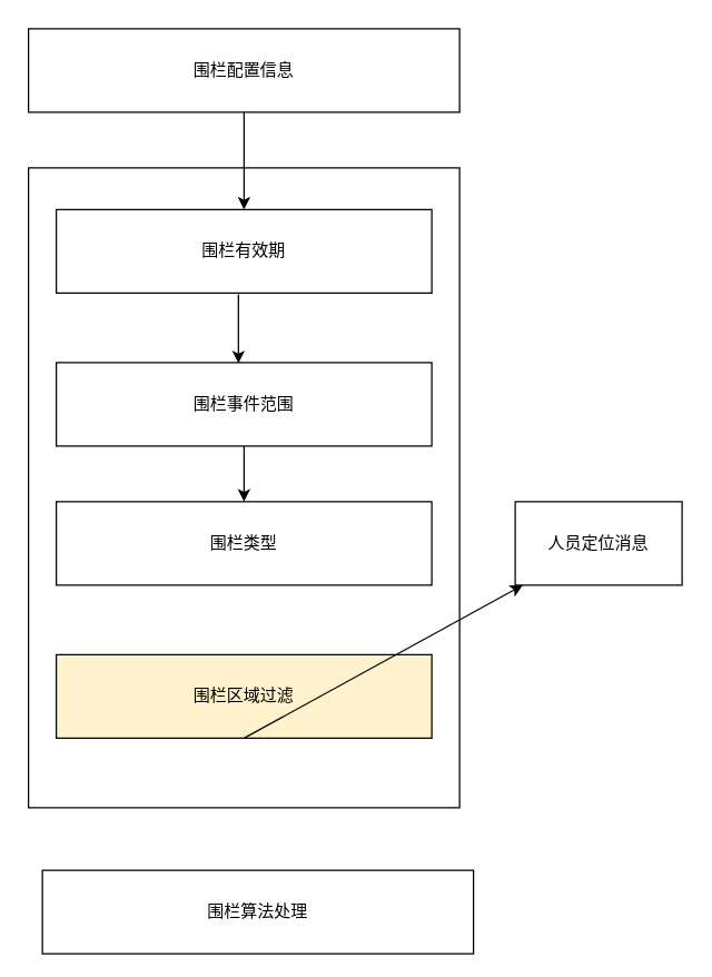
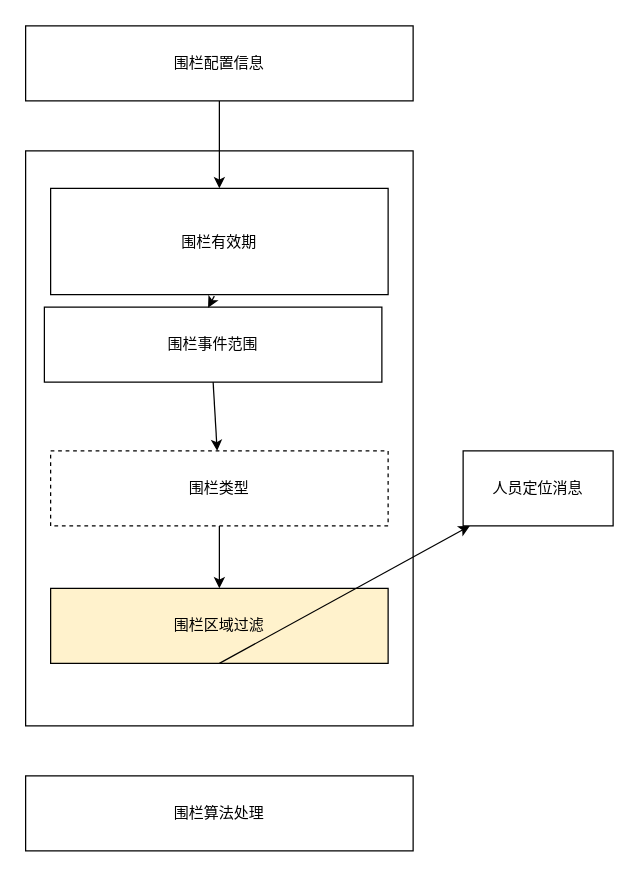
- <mxCell id="6" value="围栏有效期" style="rounded=0;whiteSpace=wrap;html=1;" vertex="1" parent="1"><mxGeometry x="40" y="150" width="270" height="60" as="geometry" /></mxCell>
+ <mxCell id="6" value="围栏有效期" style="rounded=0;whiteSpace=wrap;html=1;" vertex="1" parent="1"><mxGeometry x="40" y="150" width="270" height="85" as="geometry" /></mxCell>
- <mxCell id="7" value="围栏事件范围" style="rounded=0;whiteSpace=wrap;html=1;" vertex="1" parent="1"><mxGeometry x="40" y="260" width="270" height="60" as="geometry" /></mxCell>
+ <mxCell id="7" value="围栏事件范围" style="rounded=0;whiteSpace=wrap;html=1;" vertex="1" parent="1"><mxGeometry x="35" y="245" width="270" height="60" as="geometry" /></mxCell>
- <mxCell id="8" value="围栏类型" style="rounded=0;whiteSpace=wrap;html=1;" vertex="1" parent="1"><mxGeometry x="40" y="360" width="270" height="60" as="geometry" /></mxCell>
+ <mxCell id="8" value="围栏类型" style="rounded=0;whiteSpace=wrap;html=1;dashed=1;" vertex="1" parent="1"><mxGeometry x="40" y="360" width="270" height="60" as="geometry" /></mxCell>
+ <mxCell id="14" value="" style="endArrow=classic;html=1;rounded=0;entryX=0.5;entryY=0;entryDx=0;entryDy=0;exitX=0.5;exitY=1;exitDx=0;exitDy=0;" edge="1" parent="1" source="8" target="9"><mxGeometry width="50" height="50" relative="1" as="geometry"><mxPoint x="143.248" y="544.26" as="sourcePoint" /><mxPoint x="206.76" y="421" as="targetPoint" /></mxGeometry></mxCell>
- <mxCell id="10" value="围栏算法处理" style="rounded=0;whiteSpace=wrap;html=1;" vertex="1" parent="1"><mxGeometry x="30" y="625" width="310" height="60" as="geometry" /></mxCell>
+ <mxCell id="10" value="围栏算法处理" style="rounded=0;whiteSpace=wrap;html=1;" vertex="1" parent="1"><mxGeometry x="20" y="620" width="310" height="60" as="geometry" /></mxCell>
